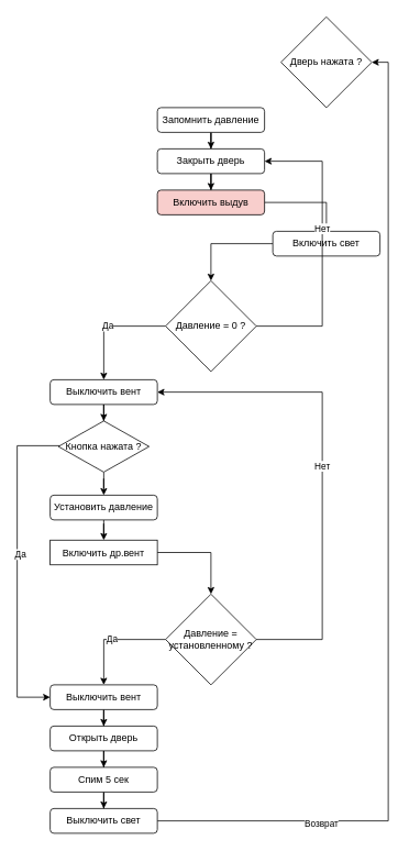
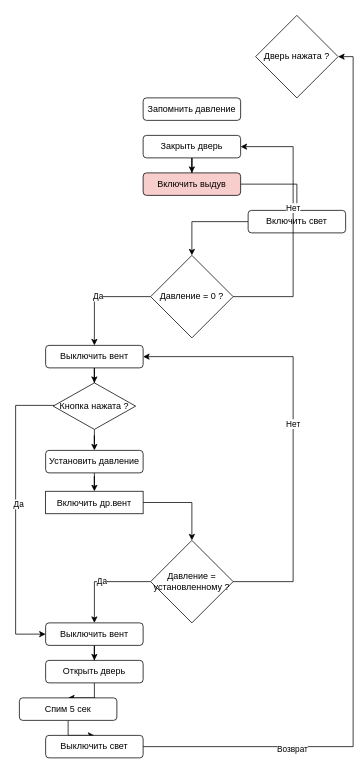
- <mxCell id="3" style="edgeStyle=orthogonalEdgeStyle;rounded=0;orthogonalLoop=1;jettySize=auto;html=1;entryX=0.5;entryY=0;entryDx=0;entryDy=0;" edge="1" parent="1" source="4" target="6"><mxGeometry relative="1" as="geometry" /></mxCell>
- <mxCell id="29" value="Спим 5 сек" style="rounded=1;whiteSpace=wrap;html=1;" vertex="1" parent="1"><mxGeometry x="60" y="930" width="130" height="30" as="geometry" /></mxCell>
+ <mxCell id="29" value="Спим 5 сек" style="rounded=1;whiteSpace=wrap;html=1;" vertex="1" parent="1"><mxGeometry x="25" y="930" width="130" height="30" as="geometry" /></mxCell>
